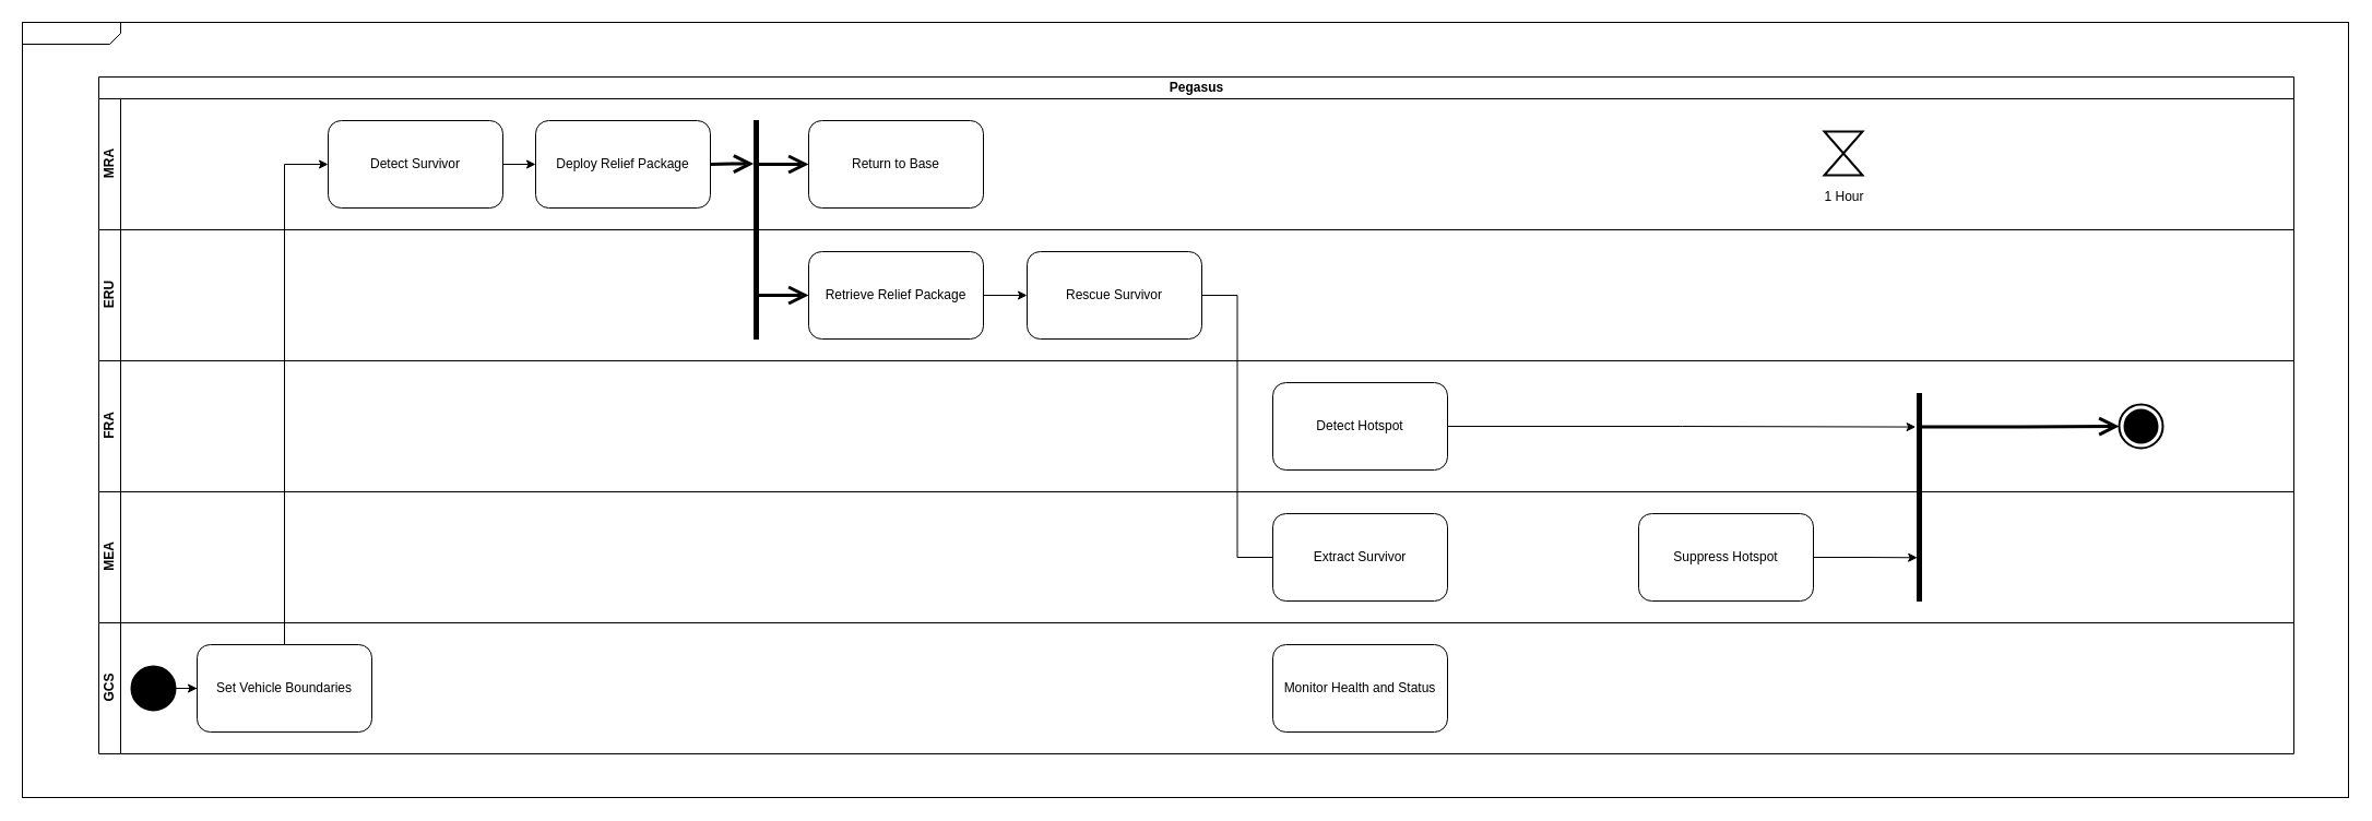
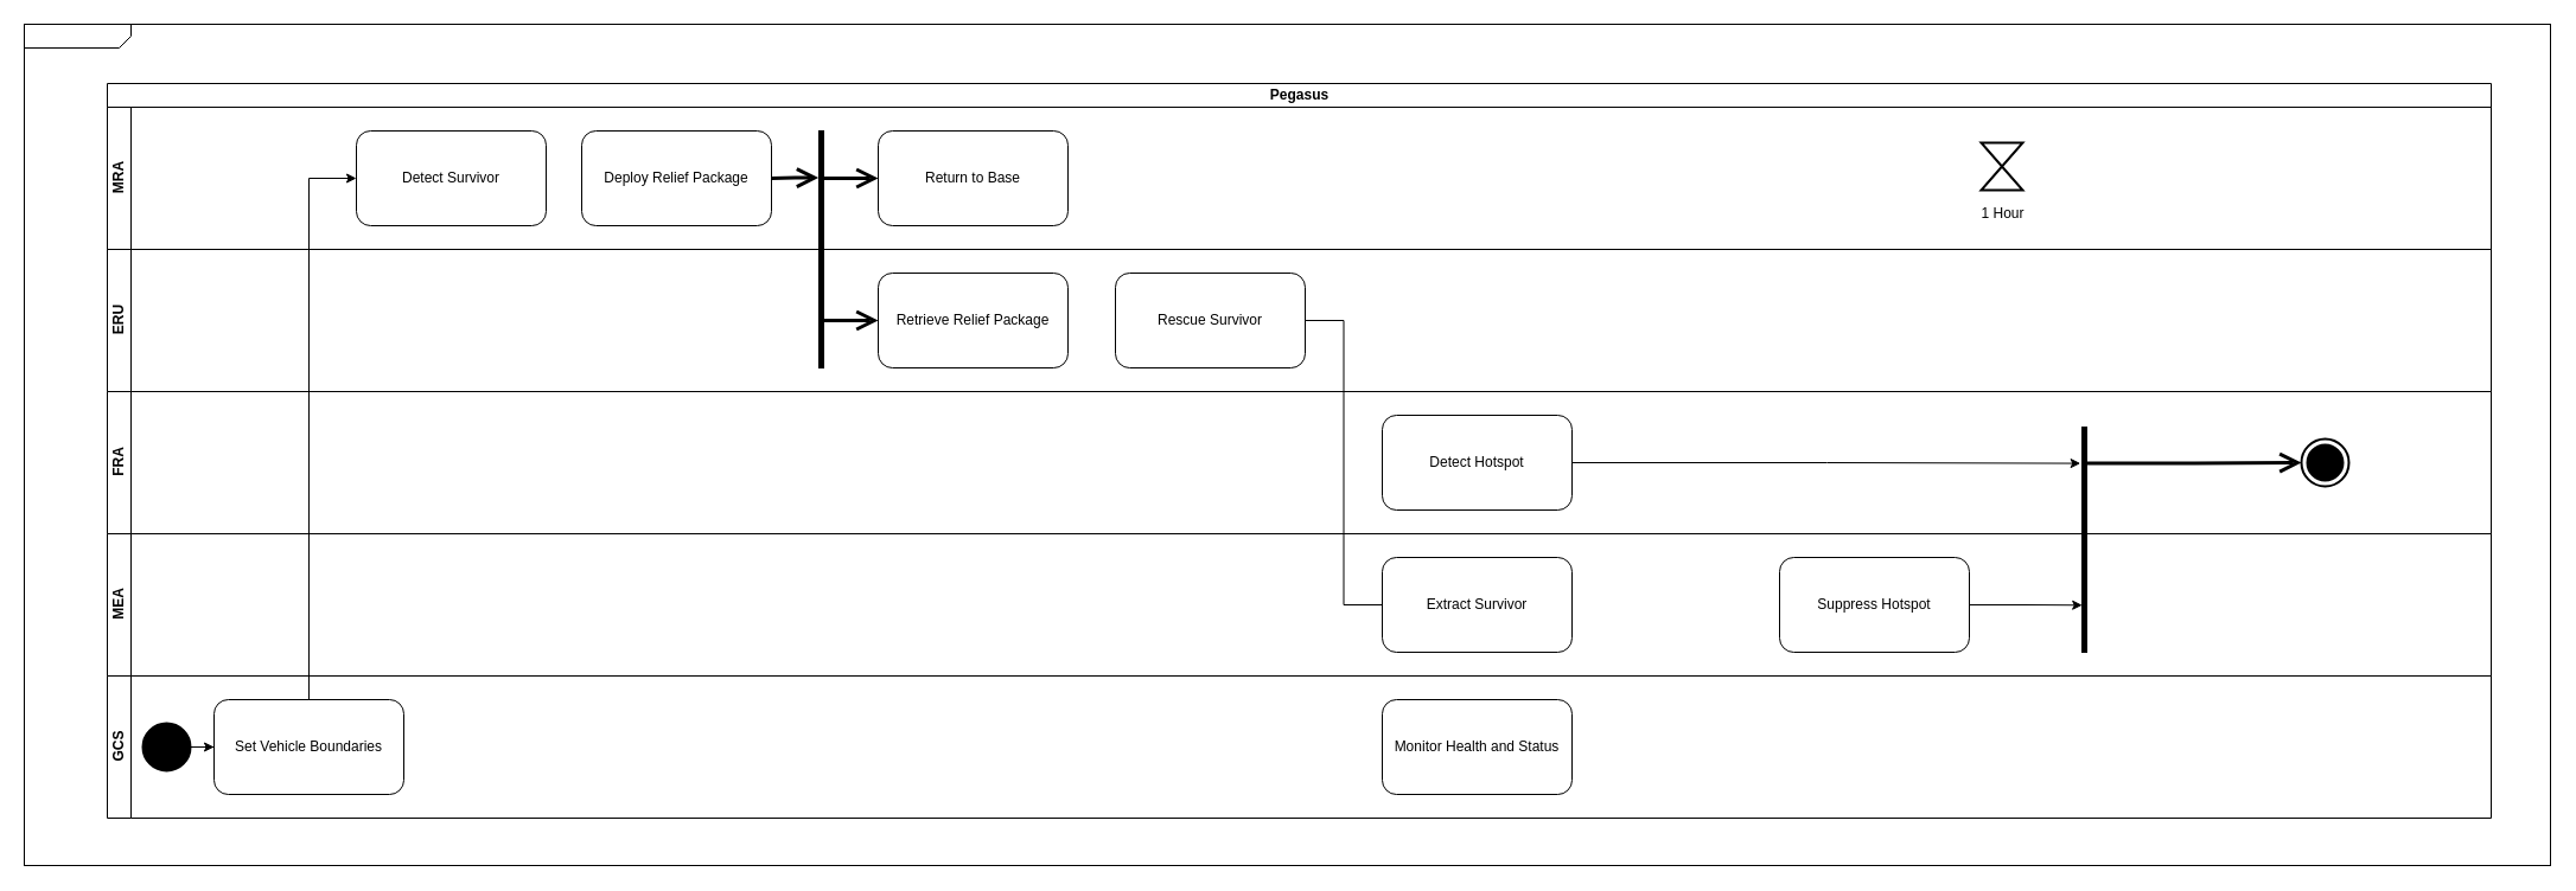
- <mxCell id="17" style="edgeStyle=orthogonalEdgeStyle;rounded=0;orthogonalLoop=1;jettySize=auto;html=1;entryX=0;entryY=0.5;entryDx=0;entryDy=0;" edge="1" parent="1" source="18" target="21"><mxGeometry relative="1" as="geometry" /></mxCell>
- <mxCell id="24" style="edgeStyle=orthogonalEdgeStyle;rounded=0;orthogonalLoop=1;jettySize=auto;html=1;entryX=0;entryY=0.5;entryDx=0;entryDy=0;" edge="1" parent="1" source="25" target="7"><mxGeometry relative="1" as="geometry" /></mxCell>
